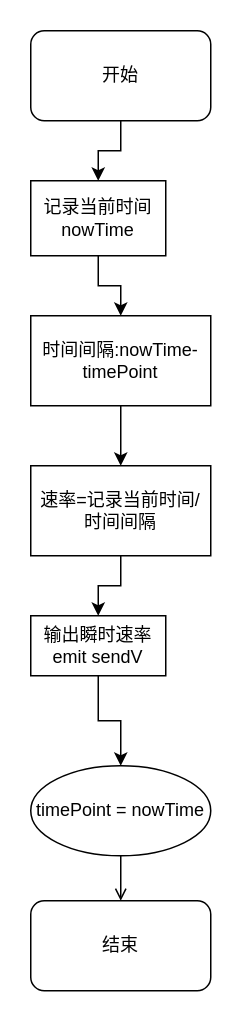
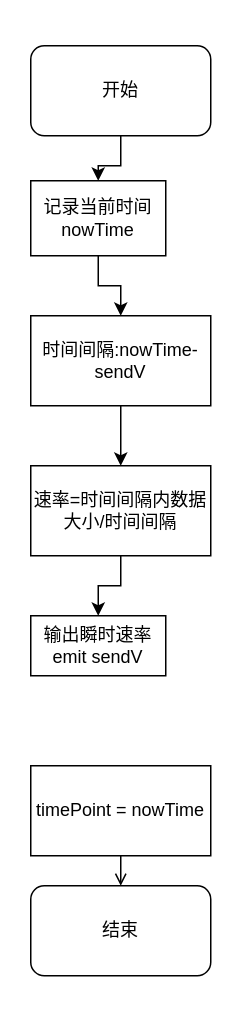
- <mxCell id="3" value="开始" style="rounded=1;whiteSpace=wrap;html=1;" vertex="1" parent="1"><mxGeometry x="20" y="20" width="120" height="60" as="geometry" /></mxCell>
+ <mxCell id="3" value="开始" style="rounded=1;whiteSpace=wrap;html=1;" vertex="1" parent="1"><mxGeometry x="20" y="30" width="120" height="60" as="geometry" /></mxCell>
- <mxCell id="7" value="时间间隔:nowTime-timePoint" style="rounded=0;whiteSpace=wrap;html=1;" vertex="1" parent="1"><mxGeometry x="20" y="210" width="120" height="60" as="geometry" /></mxCell>
+ <mxCell id="7" value="时间间隔:nowTime-sendV" style="rounded=0;whiteSpace=wrap;html=1;" vertex="1" parent="1"><mxGeometry x="20" y="210" width="120" height="60" as="geometry" /></mxCell>
- <mxCell id="9" value="速率=记录当前时间/时间间隔" style="rounded=0;whiteSpace=wrap;html=1;" vertex="1" parent="1"><mxGeometry x="20" y="310" width="120" height="60" as="geometry" /></mxCell>
+ <mxCell id="9" value="速率=时间间隔内数据大小/时间间隔" style="rounded=0;whiteSpace=wrap;html=1;" vertex="1" parent="1"><mxGeometry x="20" y="310" width="120" height="60" as="geometry" /></mxCell>
- <mxCell id="10" style="edgeStyle=orthogonalEdgeStyle;rounded=0;orthogonalLoop=1;jettySize=auto;html=1;exitX=0.5;exitY=1;exitDx=0;exitDy=0;" edge="1" parent="1" source="11" target="13"><mxGeometry relative="1" as="geometry" /></mxCell>
- <mxCell id="13" value="timePoint = nowTime" style="ellipse;whiteSpace=wrap;html=1;" vertex="1" parent="1"><mxGeometry x="20" y="510" width="120" height="60" as="geometry" /></mxCell>
+ <mxCell id="13" value="timePoint = nowTime" style="rounded=0;whiteSpace=wrap;html=1;" vertex="1" parent="1"><mxGeometry x="20" y="510" width="120" height="60" as="geometry" /></mxCell>
- <mxCell id="14" value="结束" style="rounded=1;whiteSpace=wrap;html=1;" vertex="1" parent="1"><mxGeometry x="20" y="600" width="120" height="60" as="geometry" /></mxCell>
+ <mxCell id="14" value="结束" style="rounded=1;whiteSpace=wrap;html=1;" vertex="1" parent="1"><mxGeometry x="20" y="590" width="120" height="60" as="geometry" /></mxCell>
